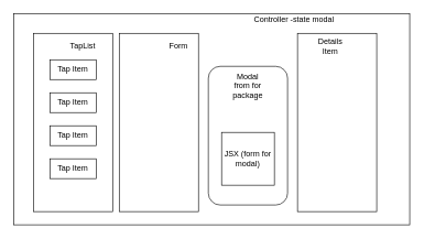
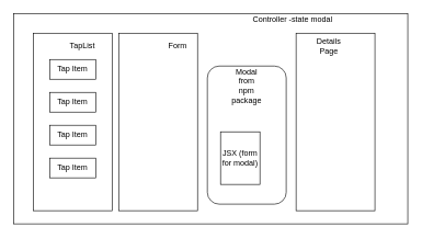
- <mxCell id="13" value="Details Item" style="text;html=1;strokeColor=none;fillColor=none;align=center;verticalAlign=middle;whiteSpace=wrap;rounded=0;" parent="1" vertex="1"><mxGeometry x="480" y="60" width="40" height="20" as="geometry" /></mxCell>
+ <mxCell id="13" value="Details Page" style="text;html=1;strokeColor=none;fillColor=none;align=center;verticalAlign=middle;whiteSpace=wrap;rounded=0;" parent="1" vertex="1"><mxGeometry x="480" y="60" width="40" height="20" as="geometry" /></mxCell>
- <mxCell id="15" value="Modal from for package" style="text;html=1;strokeColor=none;fillColor=none;align=center;verticalAlign=middle;whiteSpace=wrap;rounded=0;" parent="1" vertex="1"><mxGeometry x="355" y="90" width="40" height="80" as="geometry" /></mxCell>
+ <mxCell id="15" value="Modal from npm package" style="text;html=1;strokeColor=none;fillColor=none;align=center;verticalAlign=middle;whiteSpace=wrap;rounded=0;" parent="1" vertex="1"><mxGeometry x="355" y="90" width="40" height="80" as="geometry" /></mxCell>
- <mxCell id="16" value="JSX (form for modal)" style="rounded=0;whiteSpace=wrap;html=1;" parent="1" vertex="1"><mxGeometry x="335" y="200" width="80" height="80" as="geometry" /></mxCell>
+ <mxCell id="16" value="JSX (form for modal)" style="rounded=0;whiteSpace=wrap;html=1;" parent="1" vertex="1"><mxGeometry x="335" y="200" width="60" height="80" as="geometry" /></mxCell>
